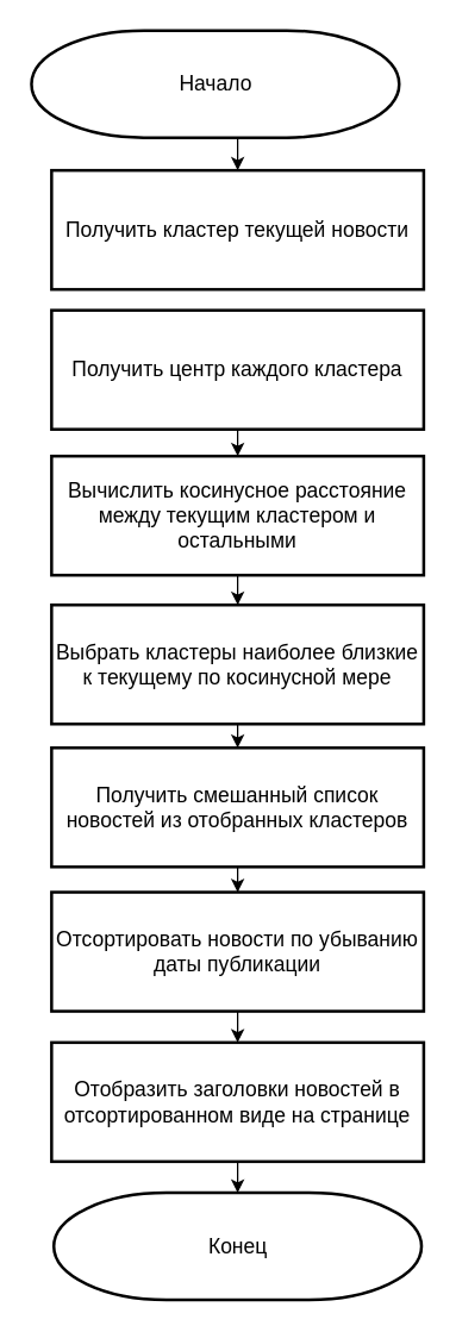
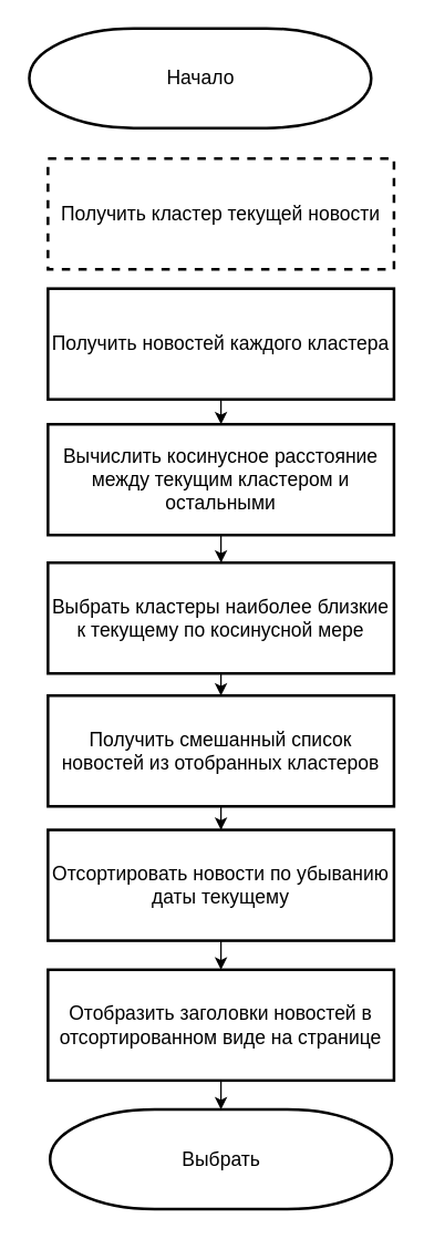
- <mxCell id="16" style="edgeStyle=orthogonalEdgeStyle;rounded=0;orthogonalLoop=1;jettySize=auto;html=1;exitX=0.5;exitY=1;exitDx=0;exitDy=0;exitPerimeter=0;entryX=0.5;entryY=0;entryDx=0;entryDy=0;fontSize=14;" edge="1" parent="1" source="17" target="2"><mxGeometry relative="1" as="geometry" /></mxCell>
- <mxCell id="2" value="&lt;span style=&quot;font-size: 14px;&quot;&gt;Получить кластер текущей новости&lt;/span&gt;" style="whiteSpace=wrap;html=1;strokeWidth=2;" vertex="1" parent="1"><mxGeometry x="34" y="114" width="250" height="80" as="geometry" /></mxCell>
+ <mxCell id="2" value="&lt;span style=&quot;font-size: 14px;&quot;&gt;Получить кластер текущей новости&lt;/span&gt;" style="whiteSpace=wrap;html=1;strokeWidth=2;dashed=1;" vertex="1" parent="1"><mxGeometry x="34" y="114" width="250" height="80" as="geometry" /></mxCell>
- <mxCell id="6" value="&lt;span style=&quot;font-size: 14px;&quot;&gt;Получить центр каждого кластера&lt;/span&gt;" style="whiteSpace=wrap;html=1;strokeWidth=2;" vertex="1" parent="1"><mxGeometry x="34" y="208" width="250" height="80" as="geometry" /></mxCell>
+ <mxCell id="6" value="&lt;span style=&quot;font-size: 14px;&quot;&gt;Получить новостей каждого кластера&lt;/span&gt;" style="whiteSpace=wrap;html=1;strokeWidth=2;" vertex="1" parent="1"><mxGeometry x="34" y="208" width="250" height="80" as="geometry" /></mxCell>
- <mxCell id="12" value="&lt;span style=&quot;font-size: 14px;&quot;&gt;Отсортировать новости по убыванию даты публикации&lt;/span&gt;" style="whiteSpace=wrap;html=1;strokeWidth=2;" vertex="1" parent="1"><mxGeometry x="34" y="599" width="250" height="80" as="geometry" /></mxCell>
+ <mxCell id="12" value="&lt;span style=&quot;font-size: 14px;&quot;&gt;Отсортировать новости по убыванию даты текущему&lt;/span&gt;" style="whiteSpace=wrap;html=1;strokeWidth=2;" vertex="1" parent="1"><mxGeometry x="34" y="599" width="250" height="80" as="geometry" /></mxCell>
- <mxCell id="15" value="&lt;font style=&quot;font-size: 14px;&quot;&gt;Конец&lt;/font&gt;" style="strokeWidth=2;html=1;shape=mxgraph.flowchart.terminator;whiteSpace=wrap;" vertex="1" parent="1"><mxGeometry x="35.5" y="801" width="247" height="72" as="geometry" /></mxCell>
+ <mxCell id="15" value="&lt;font style=&quot;font-size: 14px;&quot;&gt;Выбрать&lt;/font&gt;" style="strokeWidth=2;html=1;shape=mxgraph.flowchart.terminator;whiteSpace=wrap;" vertex="1" parent="1"><mxGeometry x="35.5" y="801" width="247" height="72" as="geometry" /></mxCell>
